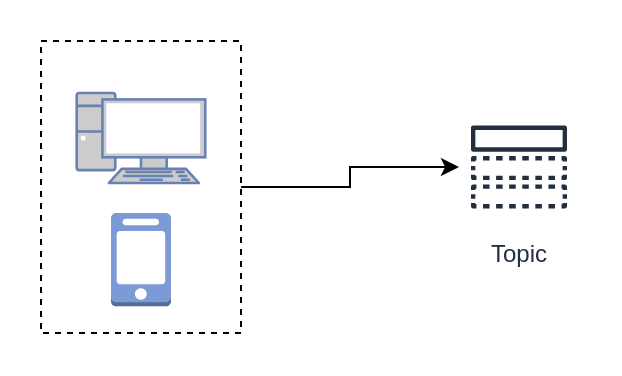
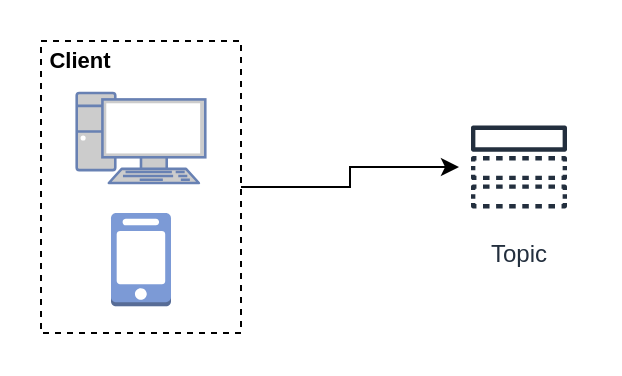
+ <mxCell id="6" value="Client" style="text;html=1;strokeColor=none;fillColor=none;align=center;verticalAlign=middle;whiteSpace=wrap;rounded=0;dashed=1;fontStyle=1;fontSize=11;" vertex="1" parent="2"><mxGeometry width="40" height="20" as="geometry" /></mxCell>
